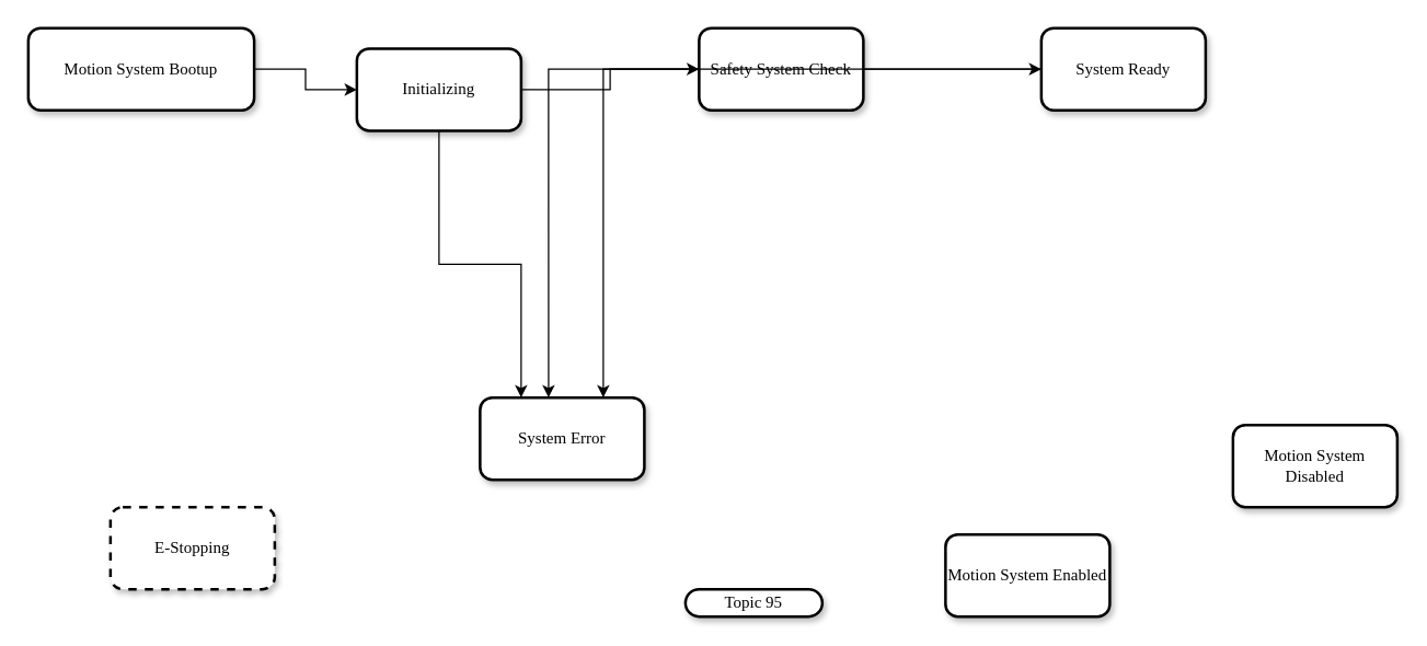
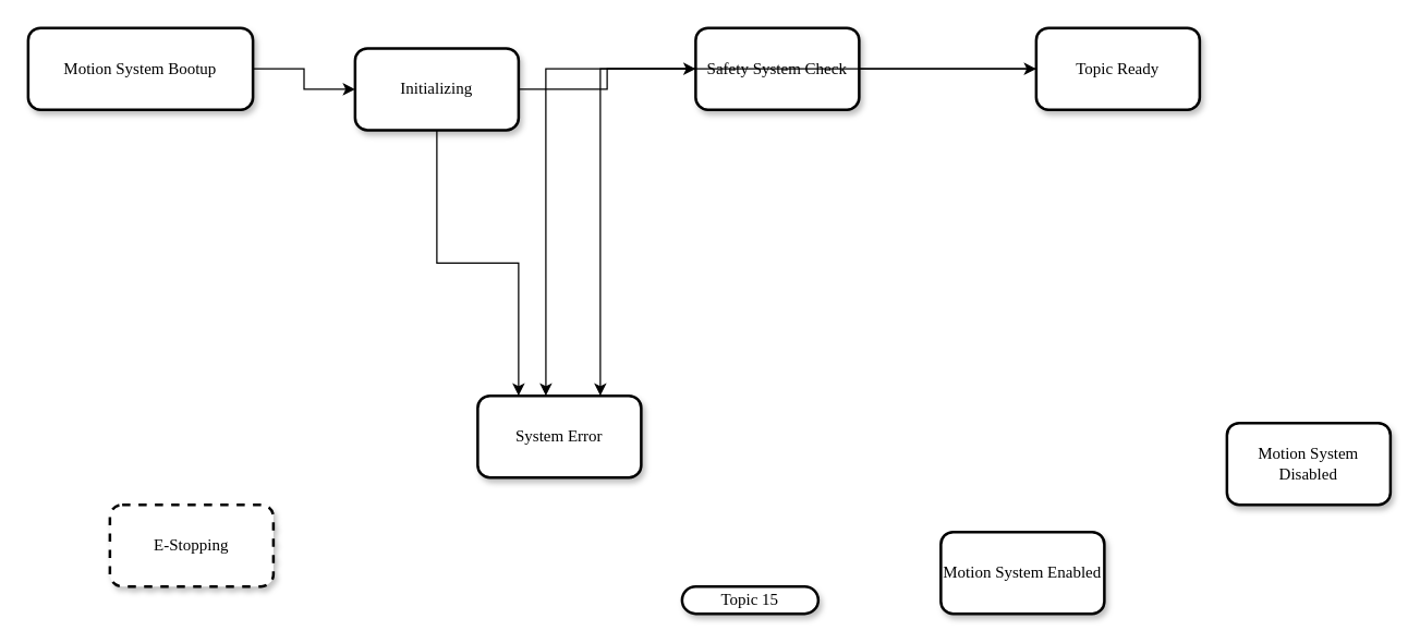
- <mxCell id="11" value="System Ready" style="rounded=1;whiteSpace=wrap;html=1;shadow=1;comic=0;labelBackgroundColor=none;strokeColor=#000000;strokeWidth=2;fillColor=#FFFFFF;fontFamily=Verdana;fontSize=12;fontColor=#000000;align=center;" vertex="1" parent="1"><mxGeometry x="760" y="20" width="120" height="60" as="geometry" /></mxCell>
+ <mxCell id="11" value="Topic Ready" style="rounded=1;whiteSpace=wrap;html=1;shadow=1;comic=0;labelBackgroundColor=none;strokeColor=#000000;strokeWidth=2;fillColor=#FFFFFF;fontFamily=Verdana;fontSize=12;fontColor=#000000;align=center;" vertex="1" parent="1"><mxGeometry x="760" y="20" width="120" height="60" as="geometry" /></mxCell>
- <mxCell id="4" value="&lt;span&gt;Topic 95&lt;/span&gt;" style="whiteSpace=wrap;html=1;rounded=1;shadow=1;comic=0;labelBackgroundColor=none;strokeColor=#000000;strokeWidth=2;fillColor=#FFFFFF;fontFamily=Verdana;fontSize=12;fontColor=#000000;align=center;arcSize=50;" parent="1" vertex="1"><mxGeometry x="500" y="430" width="100" height="20" as="geometry" /></mxCell>
+ <mxCell id="4" value="&lt;span&gt;Topic 15&lt;/span&gt;" style="whiteSpace=wrap;html=1;rounded=1;shadow=1;comic=0;labelBackgroundColor=none;strokeColor=#000000;strokeWidth=2;fillColor=#FFFFFF;fontFamily=Verdana;fontSize=12;fontColor=#000000;align=center;arcSize=50;" parent="1" vertex="1"><mxGeometry x="500" y="430" width="100" height="20" as="geometry" /></mxCell>
